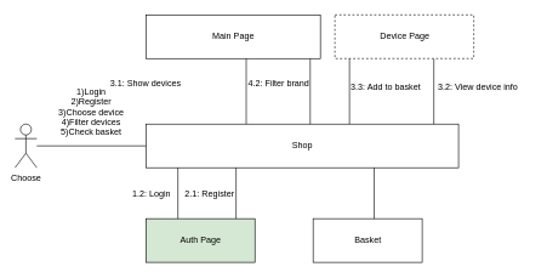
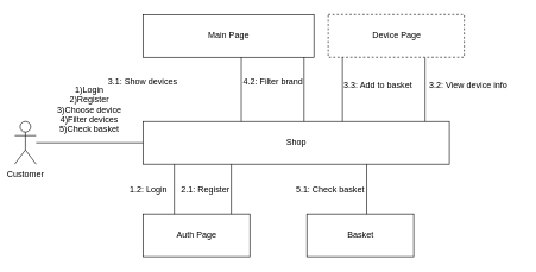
- <mxCell id="2" value="Choose&lt;br&gt;" style="shape=umlActor;verticalLabelPosition=bottom;verticalAlign=top;html=1;outlineConnect=0;" vertex="1" parent="1"><mxGeometry x="20" y="170" width="30" height="60" as="geometry" /></mxCell>
+ <mxCell id="2" value="Customer&lt;br&gt;" style="shape=umlActor;verticalLabelPosition=bottom;verticalAlign=top;html=1;outlineConnect=0;" vertex="1" parent="1"><mxGeometry x="20" y="170" width="30" height="60" as="geometry" /></mxCell>
+ <mxCell id="22" value="5.1: Check basket" style="text;align=center;fontStyle=0;verticalAlign=middle;spacingLeft=3;spacingRight=3;strokeColor=none;rotatable=0;points=[[0,0.5],[1,0.5]];portConstraint=eastwest;" vertex="1" parent="1"><mxGeometry x="430" y="252" width="66" height="26" as="geometry" /></mxCell>
- <mxCell id="11" value="Auth Page" style="html=1;fillColor=#d5e8d4;" vertex="1" parent="1"><mxGeometry x="200" y="300" width="150" height="60" as="geometry" /></mxCell>
+ <mxCell id="11" value="Auth Page" style="html=1;" vertex="1" parent="1"><mxGeometry x="200" y="300" width="150" height="60" as="geometry" /></mxCell>
